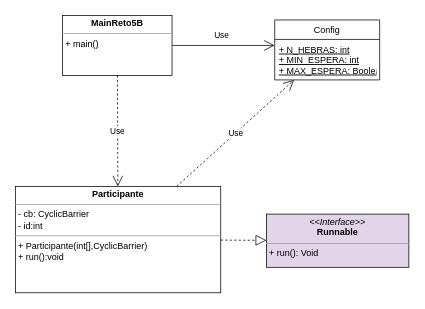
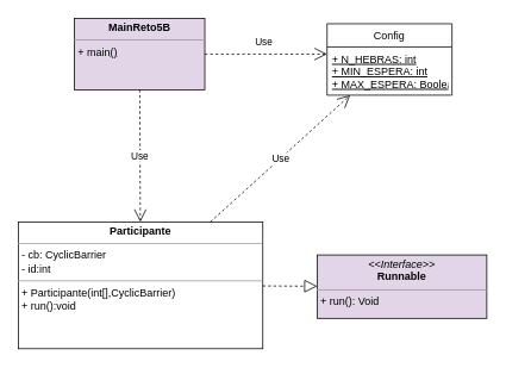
- <mxCell id="3" value="&lt;p style=&quot;margin:0px;margin-top:4px;text-align:center;&quot;&gt;&lt;b&gt;MainReto5B&lt;/b&gt;&lt;/p&gt;&lt;hr size=&quot;1&quot;&gt;&lt;p style=&quot;margin:0px;margin-left:4px;&quot;&gt;&lt;span style=&quot;background-color: initial;&quot;&gt;+ main&lt;u&gt;()&lt;/u&gt;&lt;/span&gt;&lt;/p&gt;" style="verticalAlign=top;align=left;overflow=fill;fontSize=12;fontFamily=Helvetica;html=1;" parent="1" vertex="1"><mxGeometry x="83" y="20" width="146" height="80" as="geometry" /></mxCell>
+ <mxCell id="3" value="&lt;p style=&quot;margin:0px;margin-top:4px;text-align:center;&quot;&gt;&lt;b&gt;MainReto5B&lt;/b&gt;&lt;/p&gt;&lt;hr size=&quot;1&quot;&gt;&lt;p style=&quot;margin:0px;margin-left:4px;&quot;&gt;&lt;span style=&quot;background-color: initial;&quot;&gt;+ main&lt;u&gt;()&lt;/u&gt;&lt;/span&gt;&lt;/p&gt;" style="verticalAlign=top;align=left;overflow=fill;fontSize=12;fontFamily=Helvetica;html=1;fillColor=#e1d5e7;" parent="1" vertex="1"><mxGeometry x="83" y="20" width="146" height="80" as="geometry" /></mxCell>
- <mxCell id="4" value="Use" style="endArrow=open;endSize=12;dashed=0;html=1;rounded=0;edgeStyle=orthogonalEdgeStyle;" parent="1" source="3" target="7" edge="1"><mxGeometry x="-0.036" y="13" width="160" relative="1" as="geometry"><mxPoint x="30" y="16" as="sourcePoint" /><mxPoint x="-140" y="231" as="targetPoint" /><Array as="points"><mxPoint x="269" y="60" /><mxPoint x="269" y="60" /></Array><mxPoint as="offset" /></mxGeometry></mxCell>
+ <mxCell id="4" value="Use" style="endArrow=open;endSize=12;dashed=1;html=1;rounded=0;edgeStyle=orthogonalEdgeStyle;" parent="1" source="3" target="7" edge="1"><mxGeometry x="-0.036" y="13" width="160" relative="1" as="geometry"><mxPoint x="30" y="16" as="sourcePoint" /><mxPoint x="-140" y="231" as="targetPoint" /><Array as="points"><mxPoint x="269" y="60" /><mxPoint x="269" y="60" /></Array><mxPoint as="offset" /></mxGeometry></mxCell>
